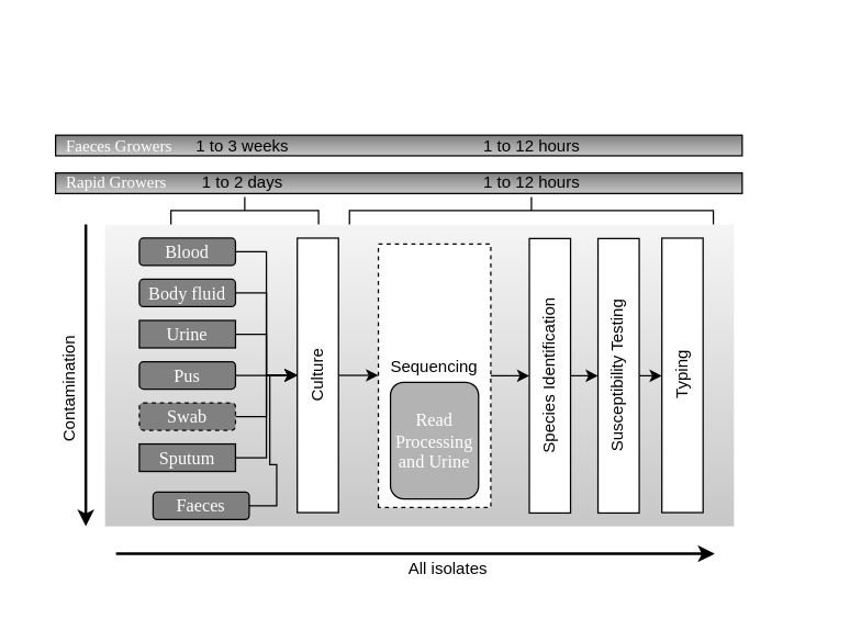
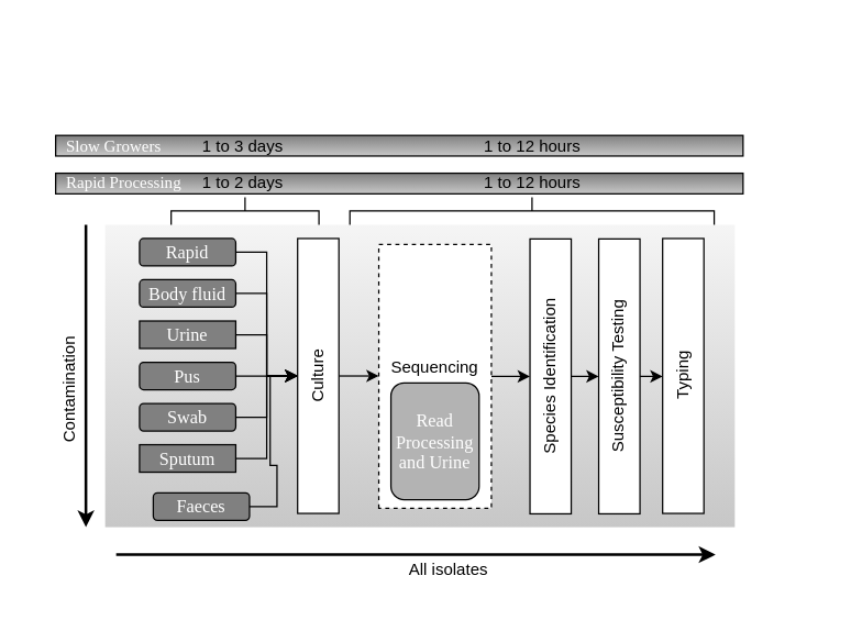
- <mxCell id="30" value="&lt;font face=&quot;Times New Roman&quot; color=&quot;#ffffff&quot;&gt;&amp;nbsp; Faeces Growers&lt;/font&gt;" style="rounded=0;whiteSpace=wrap;html=1;strokeWidth=1;fillColor=#808080;gradientColor=#C7C7C7;align=left;" vertex="1" parent="1"><mxGeometry x="40" y="98" width="500" height="15" as="geometry" /></mxCell>
+ <mxCell id="30" value="&lt;font face=&quot;Times New Roman&quot; color=&quot;#ffffff&quot;&gt;&amp;nbsp; Slow Growers&lt;/font&gt;" style="rounded=0;whiteSpace=wrap;html=1;strokeWidth=1;fillColor=#808080;gradientColor=#C7C7C7;align=left;" vertex="1" parent="1"><mxGeometry x="40" y="98" width="500" height="15" as="geometry" /></mxCell>
- <mxCell id="31" value="1 to 3 weeks&amp;nbsp;" style="text;html=1;strokeColor=none;fillColor=none;align=center;verticalAlign=middle;whiteSpace=wrap;rounded=0;" vertex="1" parent="1"><mxGeometry x="127.75" y="95.5" width="100" height="20" as="geometry" /></mxCell>
+ <mxCell id="31" value="1 to 3 days&amp;nbsp;" style="text;html=1;strokeColor=none;fillColor=none;align=center;verticalAlign=middle;whiteSpace=wrap;rounded=0;" vertex="1" parent="1"><mxGeometry x="127.75" y="95.5" width="100" height="20" as="geometry" /></mxCell>
- <mxCell id="2" value="&lt;font face=&quot;Times New Roman&quot; color=&quot;#ffffff&quot;&gt;&amp;nbsp; Rapid Growers&lt;/font&gt;" style="rounded=0;whiteSpace=wrap;html=1;strokeWidth=1;fillColor=#808080;gradientColor=#C7C7C7;align=left;" vertex="1" parent="1"><mxGeometry x="40" y="125.5" width="500" height="15" as="geometry" /></mxCell>
+ <mxCell id="2" value="&lt;font face=&quot;Times New Roman&quot; color=&quot;#ffffff&quot;&gt;&amp;nbsp; Rapid Processing&lt;/font&gt;" style="rounded=0;whiteSpace=wrap;html=1;strokeWidth=1;fillColor=#808080;gradientColor=#C7C7C7;align=left;" vertex="1" parent="1"><mxGeometry x="40" y="125.5" width="500" height="15" as="geometry" /></mxCell>
- <mxCell id="5" value="Blood" style="rounded=1;whiteSpace=wrap;html=1;labelBackgroundColor=none;fontFamily=Times New Roman;fontSize=13;fontColor=#FFFFFF;fillColor=#808080;" vertex="1" parent="1"><mxGeometry x="101" y="173" width="70" height="20" as="geometry" /></mxCell>
+ <mxCell id="5" value="Rapid" style="rounded=1;whiteSpace=wrap;html=1;labelBackgroundColor=none;fontFamily=Times New Roman;fontSize=13;fontColor=#FFFFFF;fillColor=#808080;" vertex="1" parent="1"><mxGeometry x="101" y="173" width="70" height="20" as="geometry" /></mxCell>
- <mxCell id="13" value="Swab" style="rounded=1;whiteSpace=wrap;html=1;labelBackgroundColor=none;fontFamily=Times New Roman;fontSize=13;fontColor=#FFFFFF;fillColor=#808080;dashed=1;" vertex="1" parent="1"><mxGeometry x="101" y="293" width="70" height="20" as="geometry" /></mxCell>
+ <mxCell id="13" value="Swab" style="rounded=1;whiteSpace=wrap;html=1;labelBackgroundColor=none;fontFamily=Times New Roman;fontSize=13;fontColor=#FFFFFF;fillColor=#808080;" vertex="1" parent="1"><mxGeometry x="101" y="293" width="70" height="20" as="geometry" /></mxCell>
